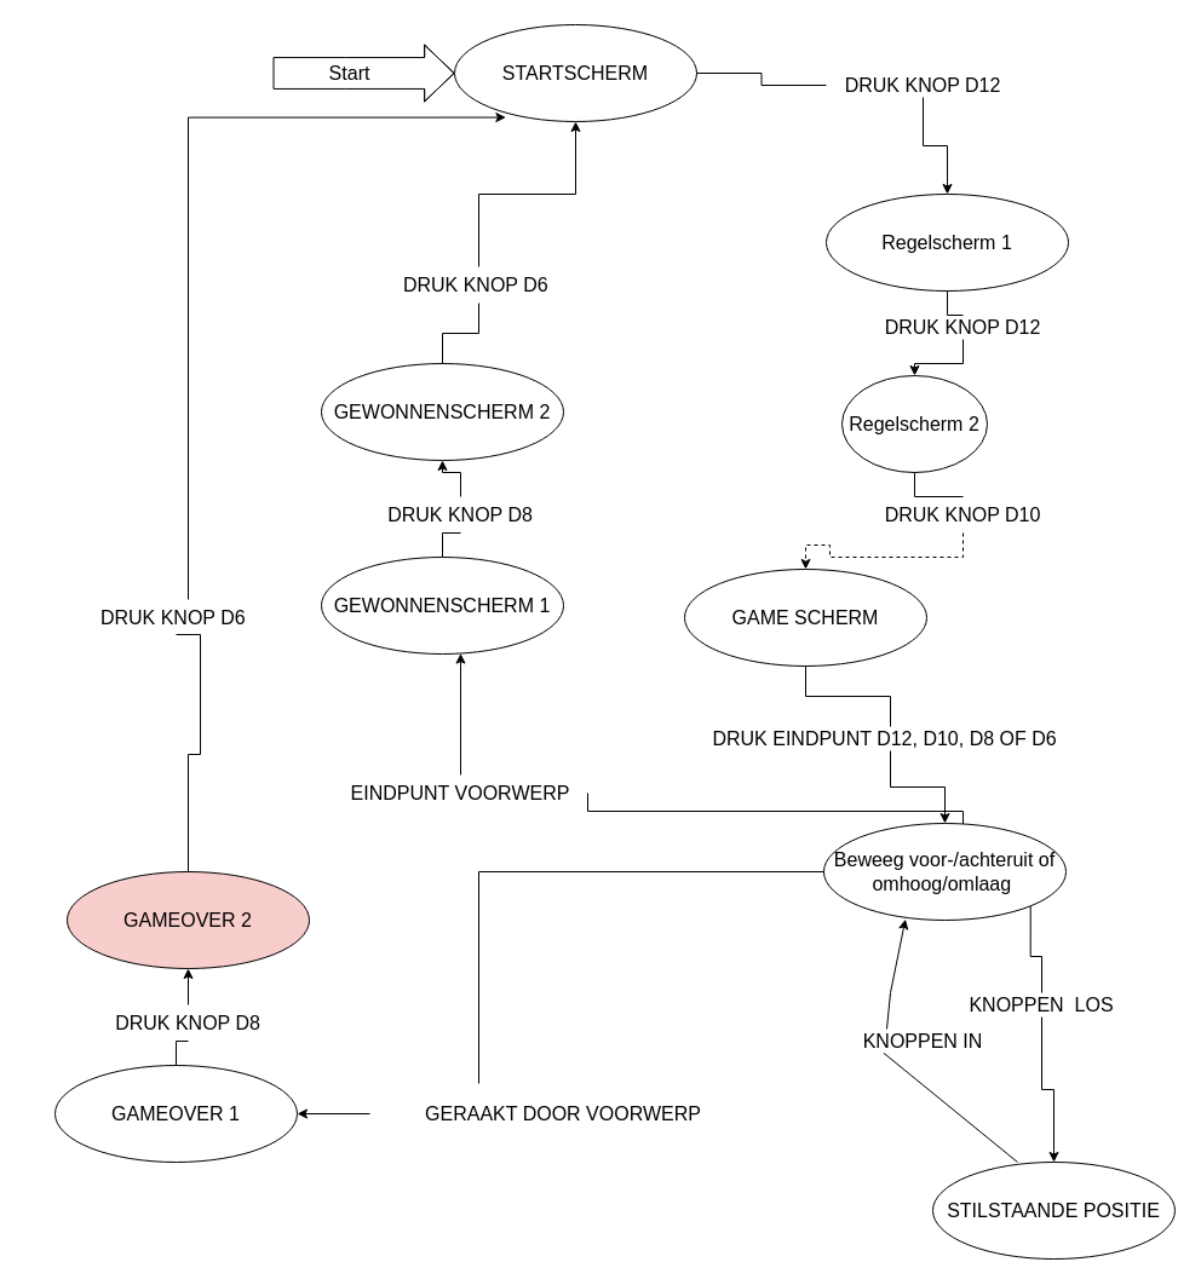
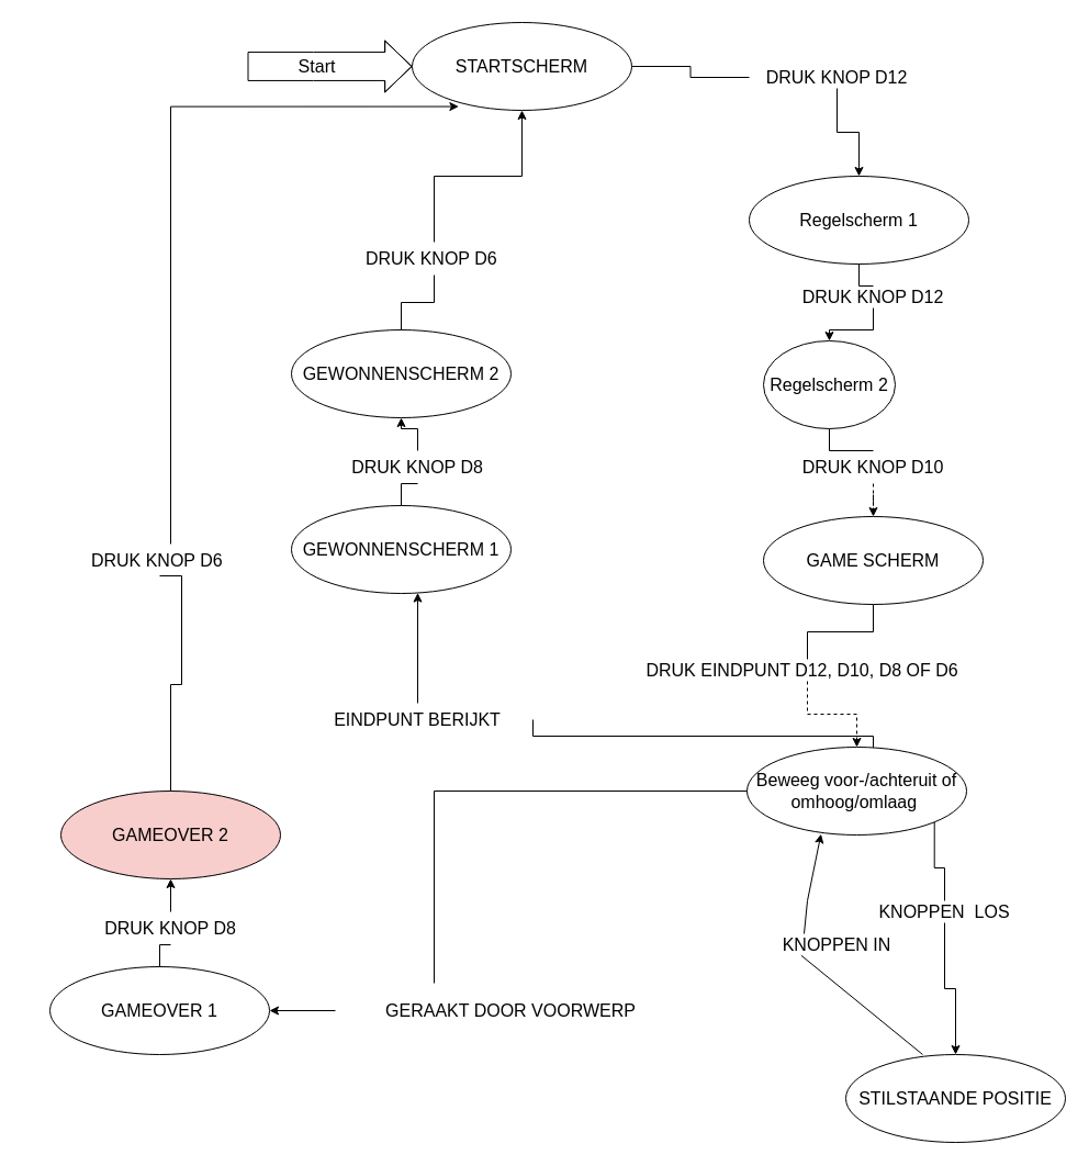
- <mxCell id="15" value="GAME SCHERM" style="ellipse;whiteSpace=wrap;html=1;fontSize=16;" vertex="1" parent="1"><mxGeometry x="565" y="470" width="200" height="80" as="geometry" /></mxCell>
+ <mxCell id="15" value="GAME SCHERM" style="ellipse;whiteSpace=wrap;html=1;fontSize=16;" vertex="1" parent="1"><mxGeometry x="695" y="470" width="200" height="80" as="geometry" /></mxCell>
- <mxCell id="14" value="" style="edgeStyle=orthogonalEdgeStyle;rounded=0;orthogonalLoop=1;jettySize=auto;html=1;fontSize=16;startArrow=none;" edge="1" parent="1" source="22" target="21"><mxGeometry relative="1" as="geometry" /></mxCell>
+ <mxCell id="14" value="" style="edgeStyle=orthogonalEdgeStyle;rounded=0;orthogonalLoop=1;jettySize=auto;html=1;fontSize=16;startArrow=none;dashed=1;" edge="1" parent="1" source="22" target="21"><mxGeometry relative="1" as="geometry" /></mxCell>
- <mxCell id="43" value="EINDPUNT VOORWERP" style="text;html=1;strokeColor=none;fillColor=none;align=center;verticalAlign=middle;whiteSpace=wrap;rounded=0;fontSize=16;" vertex="1" parent="1"><mxGeometry x="275" y="640" width="210" height="30" as="geometry" /></mxCell>
+ <mxCell id="43" value="EINDPUNT BERIJKT" style="text;html=1;strokeColor=none;fillColor=none;align=center;verticalAlign=middle;whiteSpace=wrap;rounded=0;fontSize=16;" vertex="1" parent="1"><mxGeometry x="275" y="640" width="210" height="30" as="geometry" /></mxCell>
